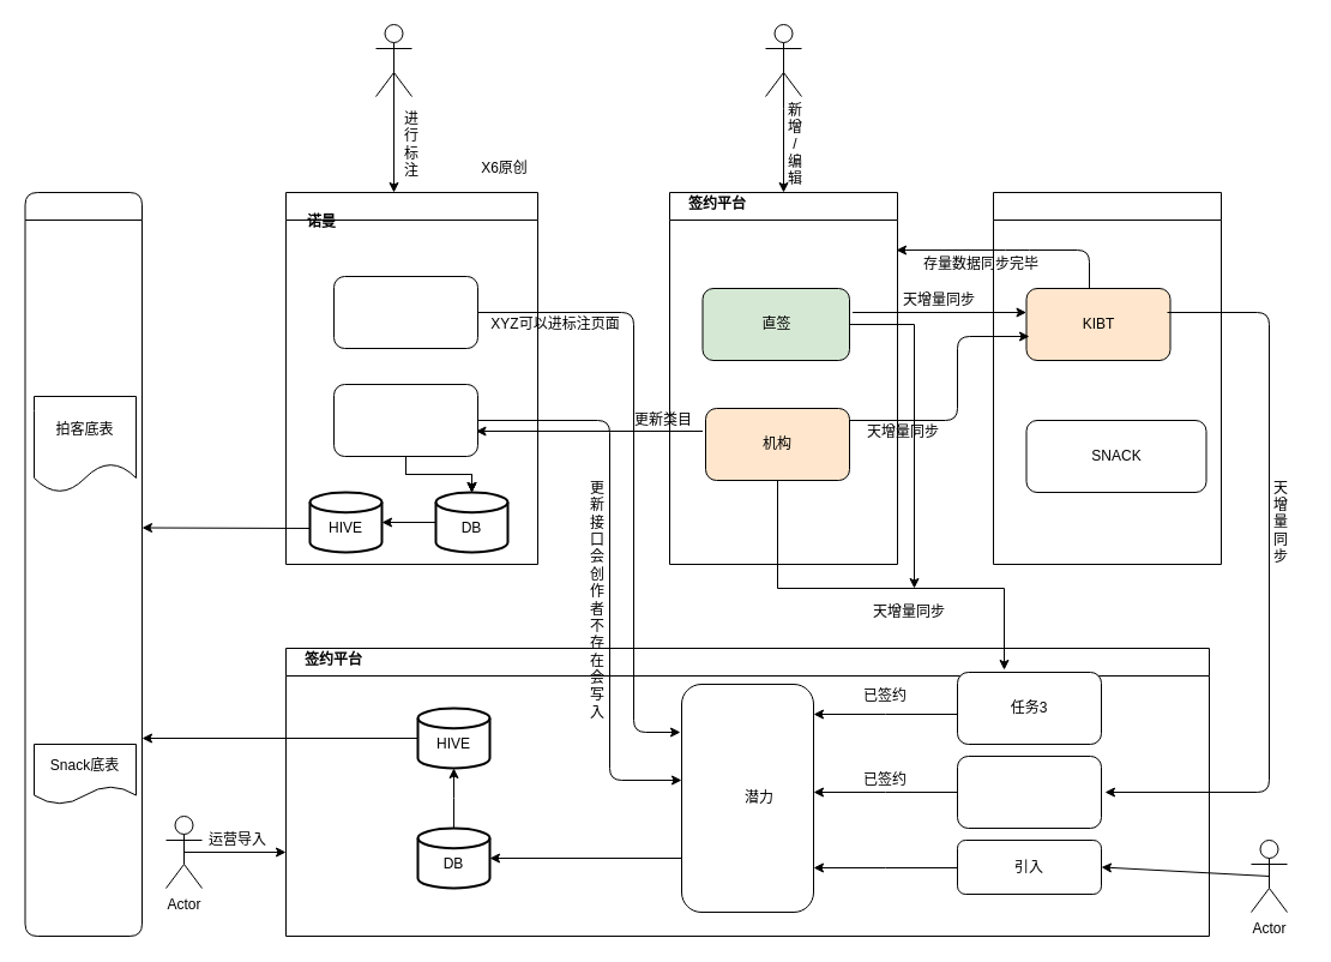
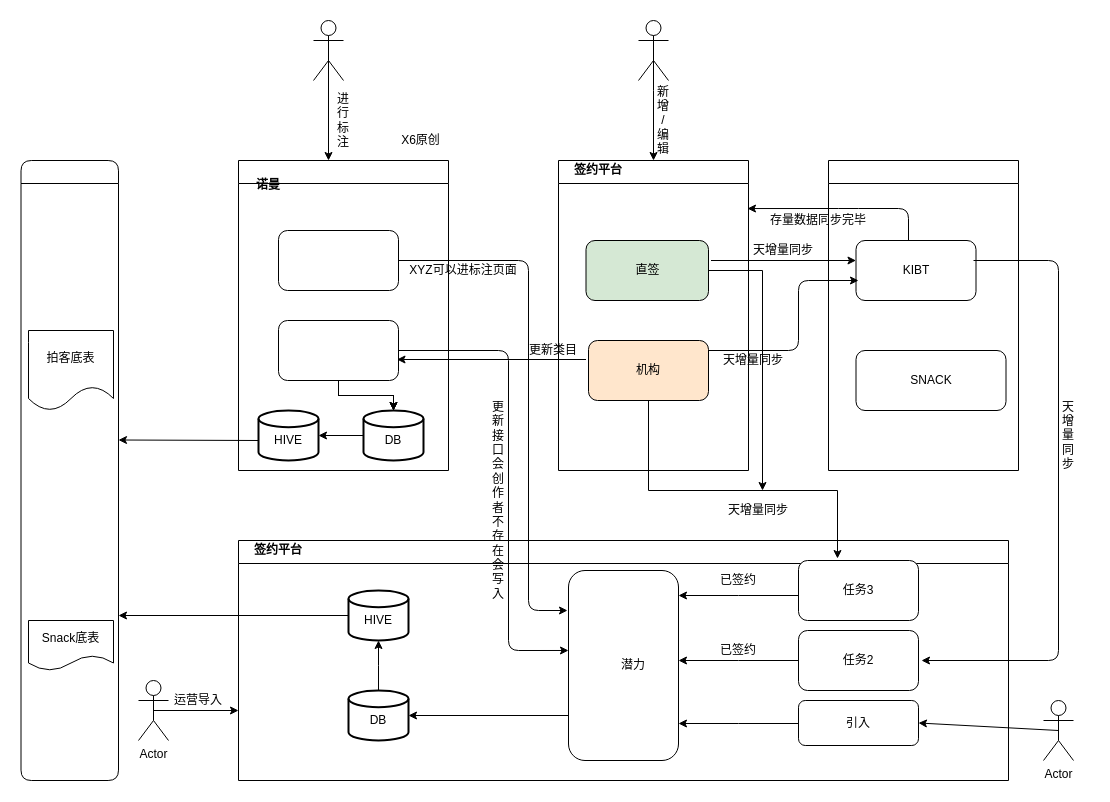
- <mxCell id="13" value="KIBT" style="rounded=1;whiteSpace=wrap;html=1;shadow=0;fillColor=#ffe6cc;" vertex="1" parent="1"><mxGeometry x="855.5" y="240" width="120" height="60" as="geometry" /></mxCell>
+ <mxCell id="13" value="KIBT" style="rounded=1;whiteSpace=wrap;html=1;shadow=0;" vertex="1" parent="1"><mxGeometry x="855.5" y="240" width="120" height="60" as="geometry" /></mxCell>
+ <mxCell id="33" value="任务2" style="text;html=1;strokeColor=none;fillColor=none;align=center;verticalAlign=middle;whiteSpace=wrap;rounded=0;shadow=0;" vertex="1" parent="1"><mxGeometry x="838" y="650" width="40" height="20" as="geometry" /></mxCell>
